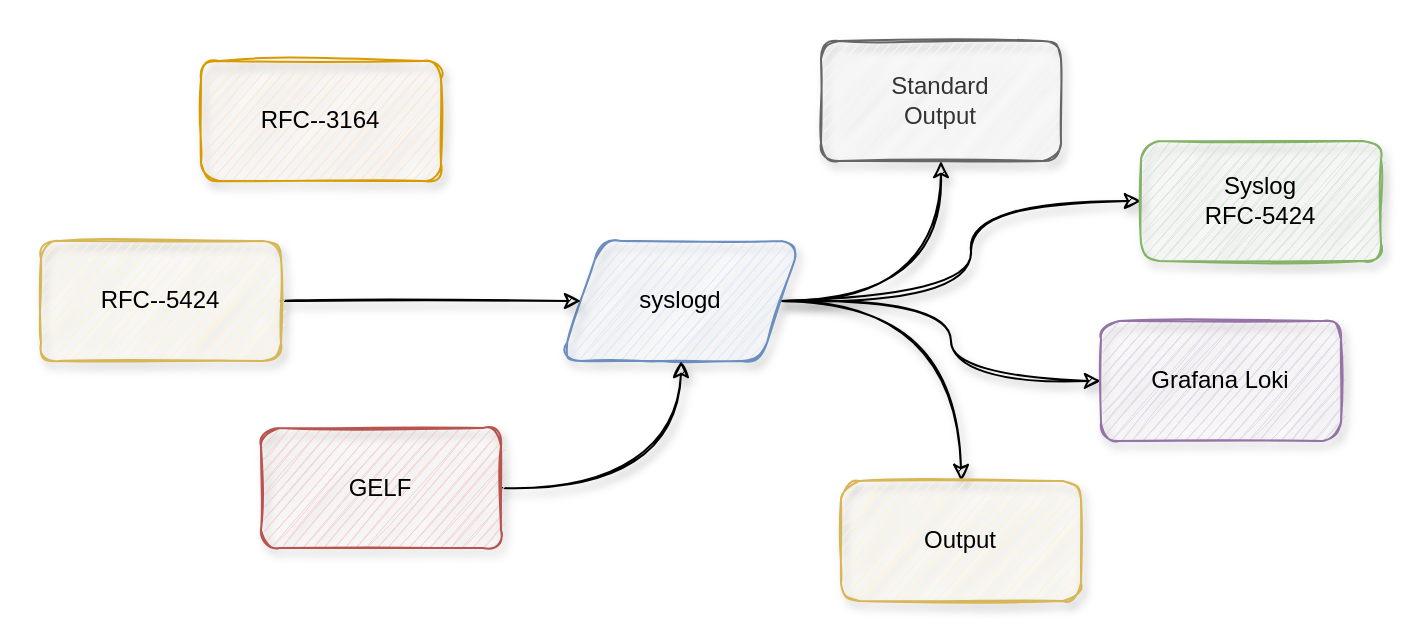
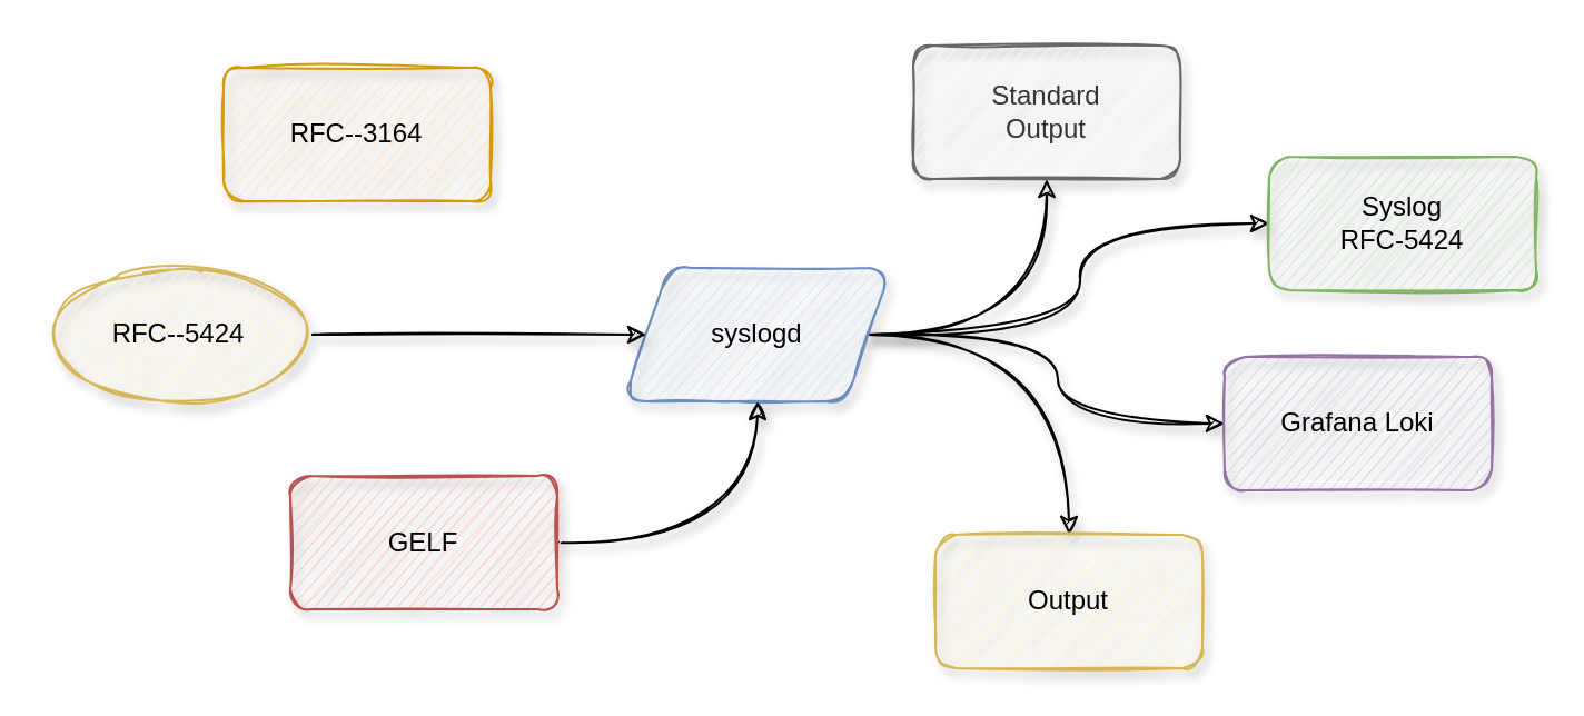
- <mxCell id="9" value="RFC--5424" style="rounded=1;whiteSpace=wrap;html=1;sketch=1;shadow=1;fillColor=#fff2cc;strokeColor=#d6b656;" parent="1" vertex="1"><mxGeometry x="20" y="120" width="120" height="60" as="geometry" /></mxCell>
+ <mxCell id="9" value="RFC--5424" style="ellipse;whiteSpace=wrap;html=1;sketch=1;shadow=1;fillColor=#fff2cc;strokeColor=#d6b656;" parent="1" vertex="1"><mxGeometry x="20" y="120" width="120" height="60" as="geometry" /></mxCell>
